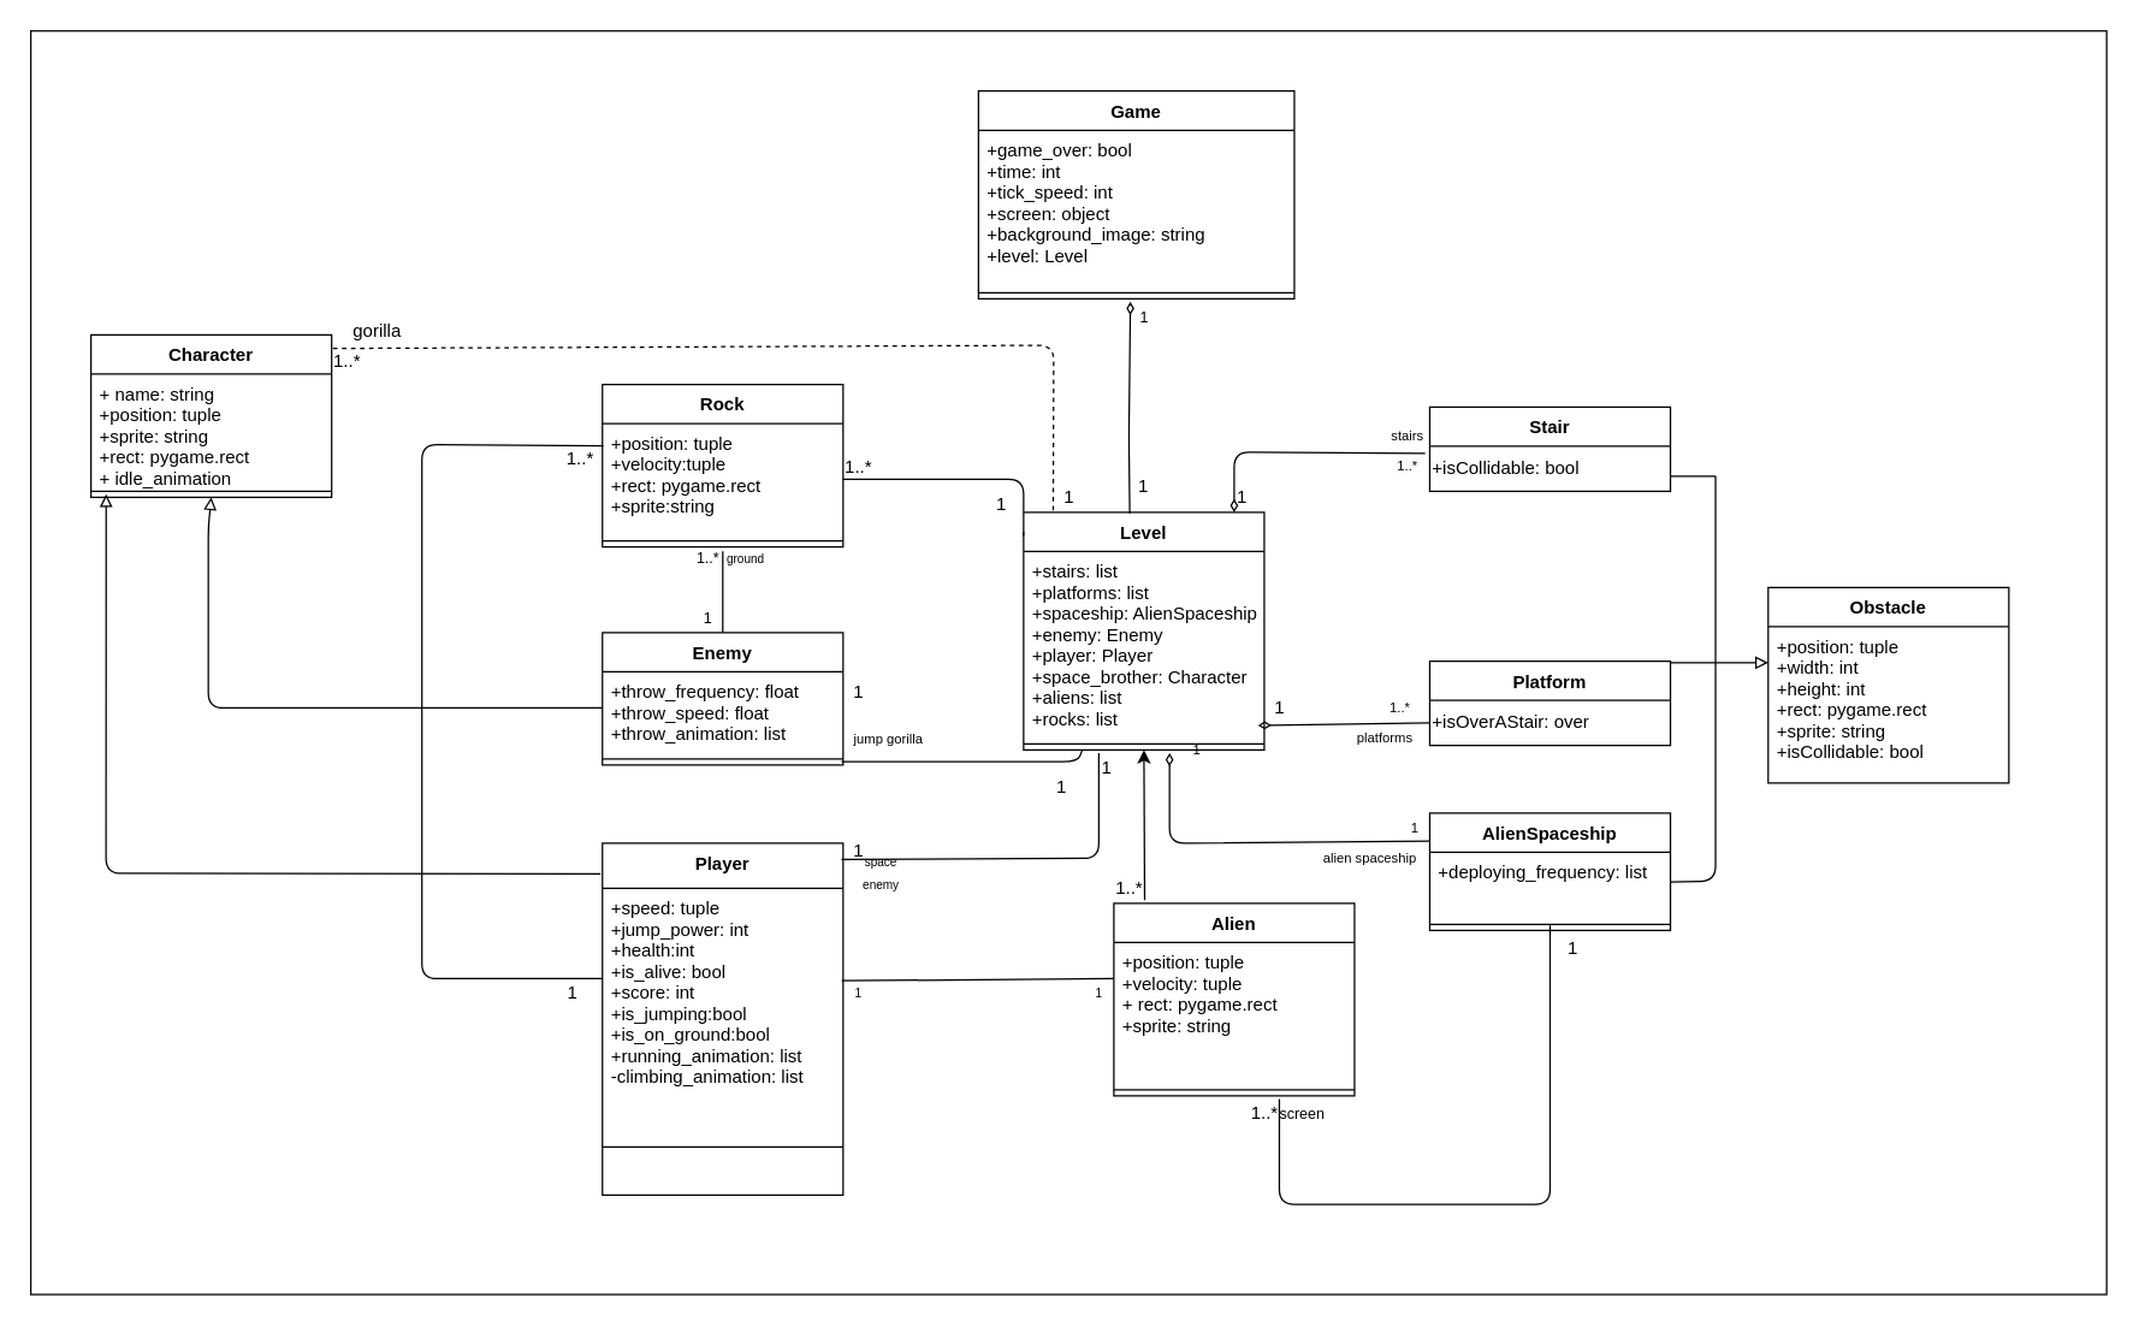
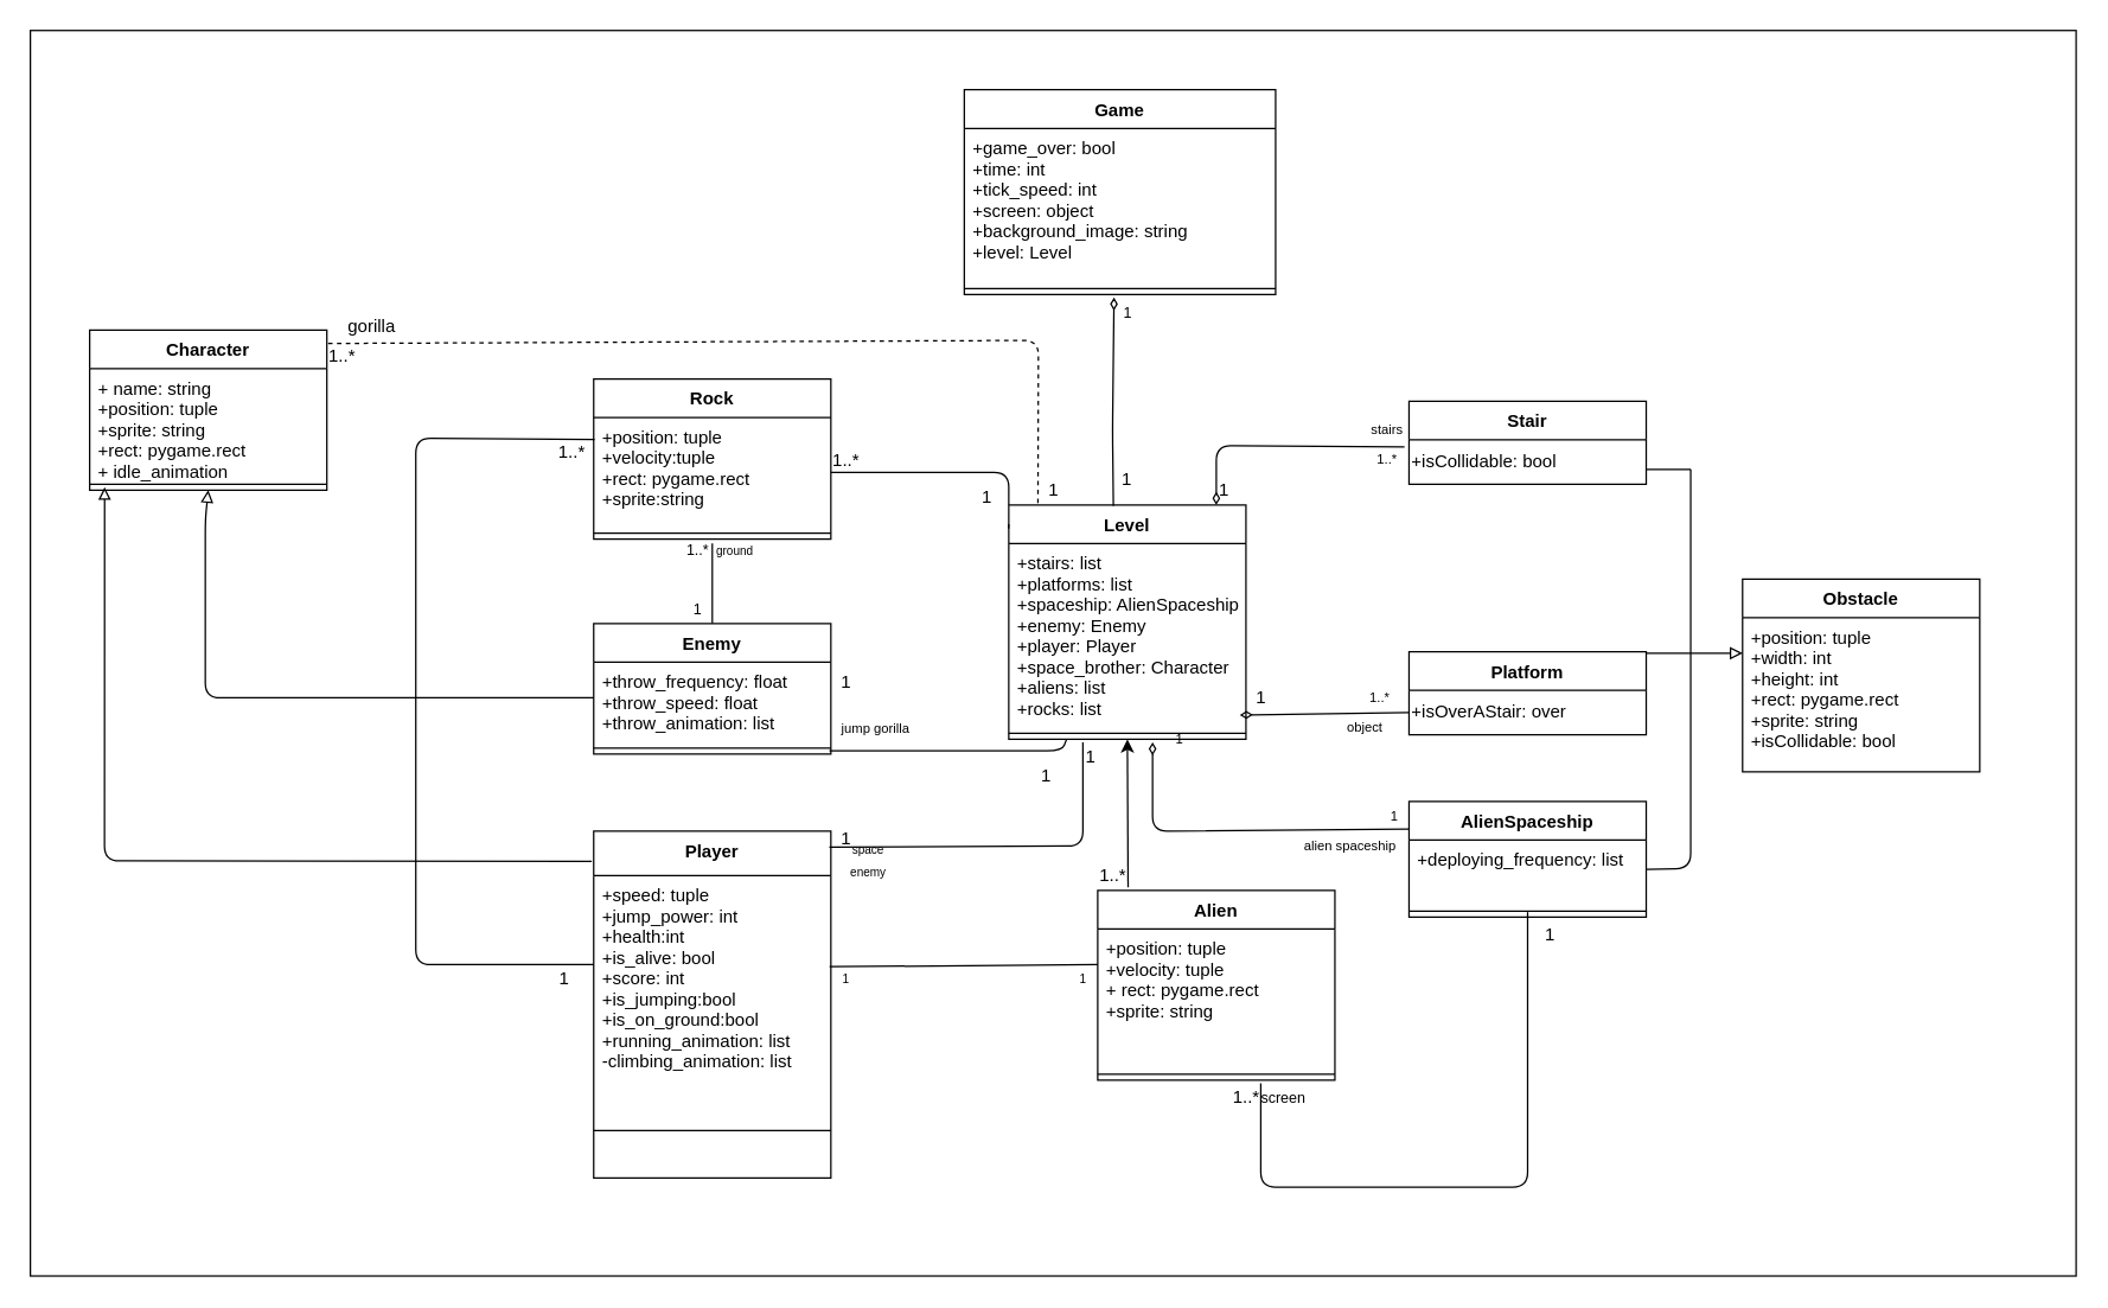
- <mxCell id="64" value="platforms" style="text;html=1;align=center;verticalAlign=middle;resizable=0;points=[];autosize=1;strokeColor=none;fillColor=none;fontSize=9;" parent="1" vertex="1"><mxGeometry x="890" y="480" width="60" height="20" as="geometry" /></mxCell>
+ <mxCell id="64" value="object" style="text;html=1;align=center;verticalAlign=middle;resizable=0;points=[];autosize=1;strokeColor=none;fillColor=none;fontSize=9;" parent="1" vertex="1"><mxGeometry x="890" y="480" width="60" height="20" as="geometry" /></mxCell>
